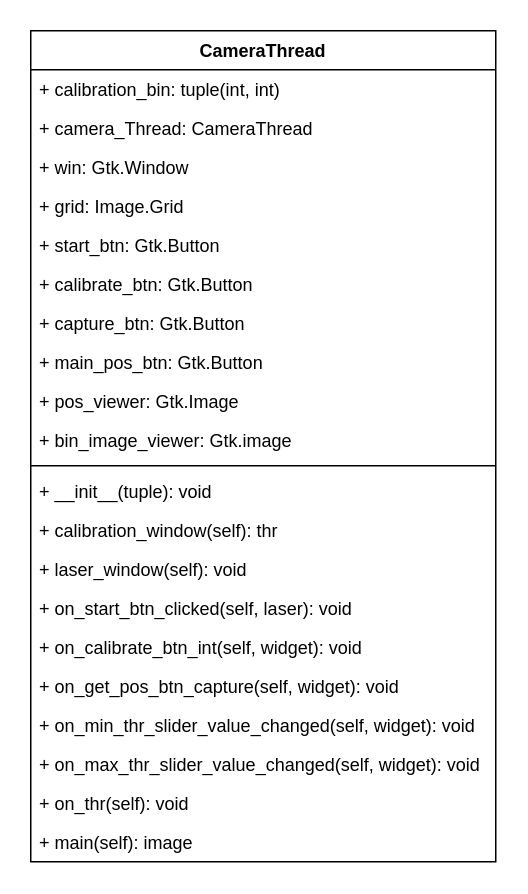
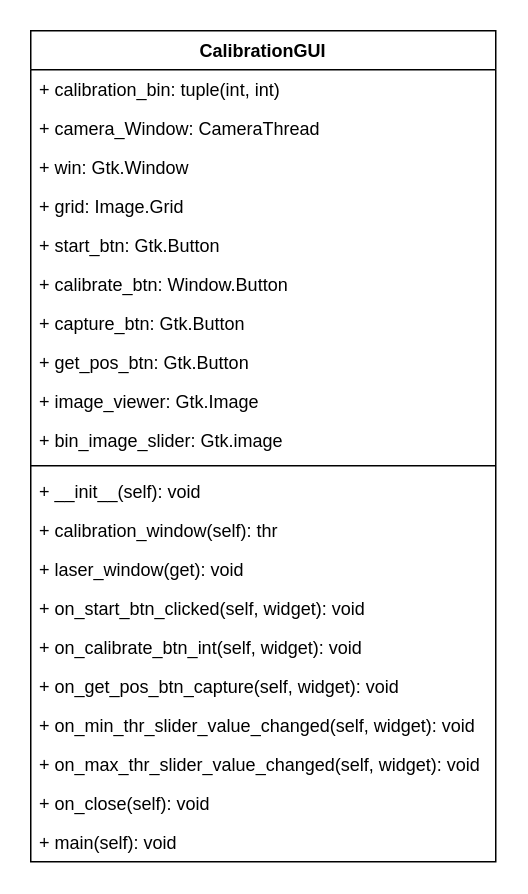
- <mxCell id="2" value="CameraThread" style="swimlane;fontStyle=1;align=center;verticalAlign=top;childLayout=stackLayout;horizontal=1;startSize=26;horizontalStack=0;resizeParent=1;resizeParentMax=0;resizeLast=0;collapsible=1;marginBottom=0;" vertex="1" parent="1"><mxGeometry x="20" y="20" width="310" height="554" as="geometry" /></mxCell>
+ <mxCell id="2" value="CalibrationGUI" style="swimlane;fontStyle=1;align=center;verticalAlign=top;childLayout=stackLayout;horizontal=1;startSize=26;horizontalStack=0;resizeParent=1;resizeParentMax=0;resizeLast=0;collapsible=1;marginBottom=0;" vertex="1" parent="1"><mxGeometry x="20" y="20" width="310" height="554" as="geometry" /></mxCell>
- <mxCell id="4" value="+ camera_Thread: CameraThread" style="text;strokeColor=none;fillColor=none;align=left;verticalAlign=top;spacingLeft=4;spacingRight=4;overflow=hidden;rotatable=0;points=[[0,0.5],[1,0.5]];portConstraint=eastwest;" vertex="1" parent="2"><mxGeometry y="52" width="310" height="26" as="geometry" /></mxCell>
+ <mxCell id="4" value="+ camera_Window: CameraThread" style="text;strokeColor=none;fillColor=none;align=left;verticalAlign=top;spacingLeft=4;spacingRight=4;overflow=hidden;rotatable=0;points=[[0,0.5],[1,0.5]];portConstraint=eastwest;" vertex="1" parent="2"><mxGeometry y="52" width="310" height="26" as="geometry" /></mxCell>
- <mxCell id="8" value="+ calibrate_btn: Gtk.Button" style="text;strokeColor=none;fillColor=none;align=left;verticalAlign=top;spacingLeft=4;spacingRight=4;overflow=hidden;rotatable=0;points=[[0,0.5],[1,0.5]];portConstraint=eastwest;" vertex="1" parent="2"><mxGeometry y="156" width="310" height="26" as="geometry" /></mxCell>
+ <mxCell id="8" value="+ calibrate_btn: Window.Button" style="text;strokeColor=none;fillColor=none;align=left;verticalAlign=top;spacingLeft=4;spacingRight=4;overflow=hidden;rotatable=0;points=[[0,0.5],[1,0.5]];portConstraint=eastwest;" vertex="1" parent="2"><mxGeometry y="156" width="310" height="26" as="geometry" /></mxCell>
- <mxCell id="10" value="+ main_pos_btn: Gtk.Button" style="text;strokeColor=none;fillColor=none;align=left;verticalAlign=top;spacingLeft=4;spacingRight=4;overflow=hidden;rotatable=0;points=[[0,0.5],[1,0.5]];portConstraint=eastwest;" vertex="1" parent="2"><mxGeometry y="208" width="310" height="26" as="geometry" /></mxCell>
+ <mxCell id="10" value="+ get_pos_btn: Gtk.Button" style="text;strokeColor=none;fillColor=none;align=left;verticalAlign=top;spacingLeft=4;spacingRight=4;overflow=hidden;rotatable=0;points=[[0,0.5],[1,0.5]];portConstraint=eastwest;" vertex="1" parent="2"><mxGeometry y="208" width="310" height="26" as="geometry" /></mxCell>
- <mxCell id="11" value="+ pos_viewer: Gtk.Image" style="text;strokeColor=none;fillColor=none;align=left;verticalAlign=top;spacingLeft=4;spacingRight=4;overflow=hidden;rotatable=0;points=[[0,0.5],[1,0.5]];portConstraint=eastwest;" vertex="1" parent="2"><mxGeometry y="234" width="310" height="26" as="geometry" /></mxCell>
+ <mxCell id="11" value="+ image_viewer: Gtk.Image" style="text;strokeColor=none;fillColor=none;align=left;verticalAlign=top;spacingLeft=4;spacingRight=4;overflow=hidden;rotatable=0;points=[[0,0.5],[1,0.5]];portConstraint=eastwest;" vertex="1" parent="2"><mxGeometry y="234" width="310" height="26" as="geometry" /></mxCell>
- <mxCell id="12" value="+ bin_image_viewer: Gtk.image" style="text;strokeColor=none;fillColor=none;align=left;verticalAlign=top;spacingLeft=4;spacingRight=4;overflow=hidden;rotatable=0;points=[[0,0.5],[1,0.5]];portConstraint=eastwest;" vertex="1" parent="2"><mxGeometry y="260" width="310" height="26" as="geometry" /></mxCell>
+ <mxCell id="12" value="+ bin_image_slider: Gtk.image" style="text;strokeColor=none;fillColor=none;align=left;verticalAlign=top;spacingLeft=4;spacingRight=4;overflow=hidden;rotatable=0;points=[[0,0.5],[1,0.5]];portConstraint=eastwest;" vertex="1" parent="2"><mxGeometry y="260" width="310" height="26" as="geometry" /></mxCell>
- <mxCell id="14" value="+ __init__(tuple): void&#10;" style="text;strokeColor=none;fillColor=none;align=left;verticalAlign=top;spacingLeft=4;spacingRight=4;overflow=hidden;rotatable=0;points=[[0,0.5],[1,0.5]];portConstraint=eastwest;" vertex="1" parent="2"><mxGeometry y="294" width="310" height="26" as="geometry" /></mxCell>
+ <mxCell id="14" value="+ __init__(self): void&#10;" style="text;strokeColor=none;fillColor=none;align=left;verticalAlign=top;spacingLeft=4;spacingRight=4;overflow=hidden;rotatable=0;points=[[0,0.5],[1,0.5]];portConstraint=eastwest;" vertex="1" parent="2"><mxGeometry y="294" width="310" height="26" as="geometry" /></mxCell>
- <mxCell id="16" value="+ laser_window(self): void" style="text;strokeColor=none;fillColor=none;align=left;verticalAlign=top;spacingLeft=4;spacingRight=4;overflow=hidden;rotatable=0;points=[[0,0.5],[1,0.5]];portConstraint=eastwest;" vertex="1" parent="2"><mxGeometry y="346" width="310" height="26" as="geometry" /></mxCell>
+ <mxCell id="16" value="+ laser_window(get): void" style="text;strokeColor=none;fillColor=none;align=left;verticalAlign=top;spacingLeft=4;spacingRight=4;overflow=hidden;rotatable=0;points=[[0,0.5],[1,0.5]];portConstraint=eastwest;" vertex="1" parent="2"><mxGeometry y="346" width="310" height="26" as="geometry" /></mxCell>
- <mxCell id="17" value="+ on_start_btn_clicked(self, laser): void" style="text;strokeColor=none;fillColor=none;align=left;verticalAlign=top;spacingLeft=4;spacingRight=4;overflow=hidden;rotatable=0;points=[[0,0.5],[1,0.5]];portConstraint=eastwest;" vertex="1" parent="2"><mxGeometry y="372" width="310" height="26" as="geometry" /></mxCell>
+ <mxCell id="17" value="+ on_start_btn_clicked(self, widget): void" style="text;strokeColor=none;fillColor=none;align=left;verticalAlign=top;spacingLeft=4;spacingRight=4;overflow=hidden;rotatable=0;points=[[0,0.5],[1,0.5]];portConstraint=eastwest;" vertex="1" parent="2"><mxGeometry y="372" width="310" height="26" as="geometry" /></mxCell>
- <mxCell id="22" value="+ on_thr(self): void" style="text;strokeColor=none;fillColor=none;align=left;verticalAlign=top;spacingLeft=4;spacingRight=4;overflow=hidden;rotatable=0;points=[[0,0.5],[1,0.5]];portConstraint=eastwest;" vertex="1" parent="2"><mxGeometry y="502" width="310" height="26" as="geometry" /></mxCell>
+ <mxCell id="22" value="+ on_close(self): void" style="text;strokeColor=none;fillColor=none;align=left;verticalAlign=top;spacingLeft=4;spacingRight=4;overflow=hidden;rotatable=0;points=[[0,0.5],[1,0.5]];portConstraint=eastwest;" vertex="1" parent="2"><mxGeometry y="502" width="310" height="26" as="geometry" /></mxCell>
- <mxCell id="23" value="+ main(self): image" style="text;strokeColor=none;fillColor=none;align=left;verticalAlign=top;spacingLeft=4;spacingRight=4;overflow=hidden;rotatable=0;points=[[0,0.5],[1,0.5]];portConstraint=eastwest;" vertex="1" parent="2"><mxGeometry y="528" width="310" height="26" as="geometry" /></mxCell>
+ <mxCell id="23" value="+ main(self): void" style="text;strokeColor=none;fillColor=none;align=left;verticalAlign=top;spacingLeft=4;spacingRight=4;overflow=hidden;rotatable=0;points=[[0,0.5],[1,0.5]];portConstraint=eastwest;" vertex="1" parent="2"><mxGeometry y="528" width="310" height="26" as="geometry" /></mxCell>
